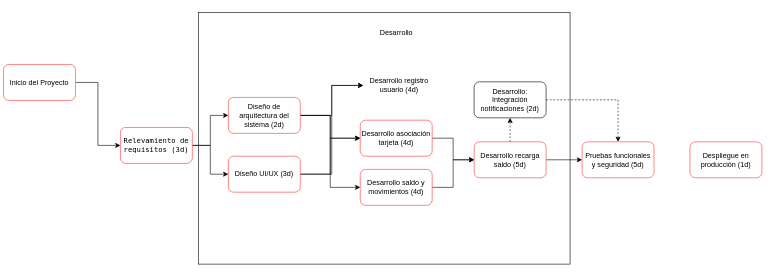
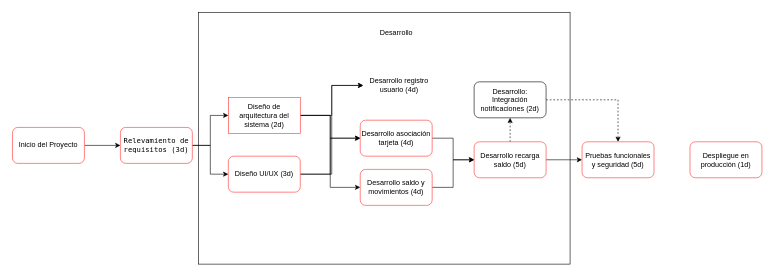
- <mxCell id="26" value="Inicio del Proyecto" style="rounded=1;whiteSpace=wrap;html=1;strokeColor=#FF3333;" vertex="1" parent="1"><mxGeometry x="5" y="107" width="120" height="60" as="geometry" /></mxCell>
+ <mxCell id="26" value="Inicio del Proyecto" style="rounded=1;whiteSpace=wrap;html=1;strokeColor=#FF3333;" vertex="1" parent="1"><mxGeometry x="20" y="212" width="120" height="60" as="geometry" /></mxCell>
- <mxCell id="9" value="Diseño de arquitectura del sistema (2d)" style="rounded=1;whiteSpace=wrap;html=1;strokeColor=#FF3333;" vertex="1" parent="1"><mxGeometry x="380" y="162" width="120" height="60" as="geometry" /></mxCell>
+ <mxCell id="9" value="Diseño de arquitectura del sistema (2d)" style="whiteSpace=wrap;html=1;strokeColor=#FF3333;rounded=0;" vertex="1" parent="1"><mxGeometry x="380" y="162" width="120" height="60" as="geometry" /></mxCell>
